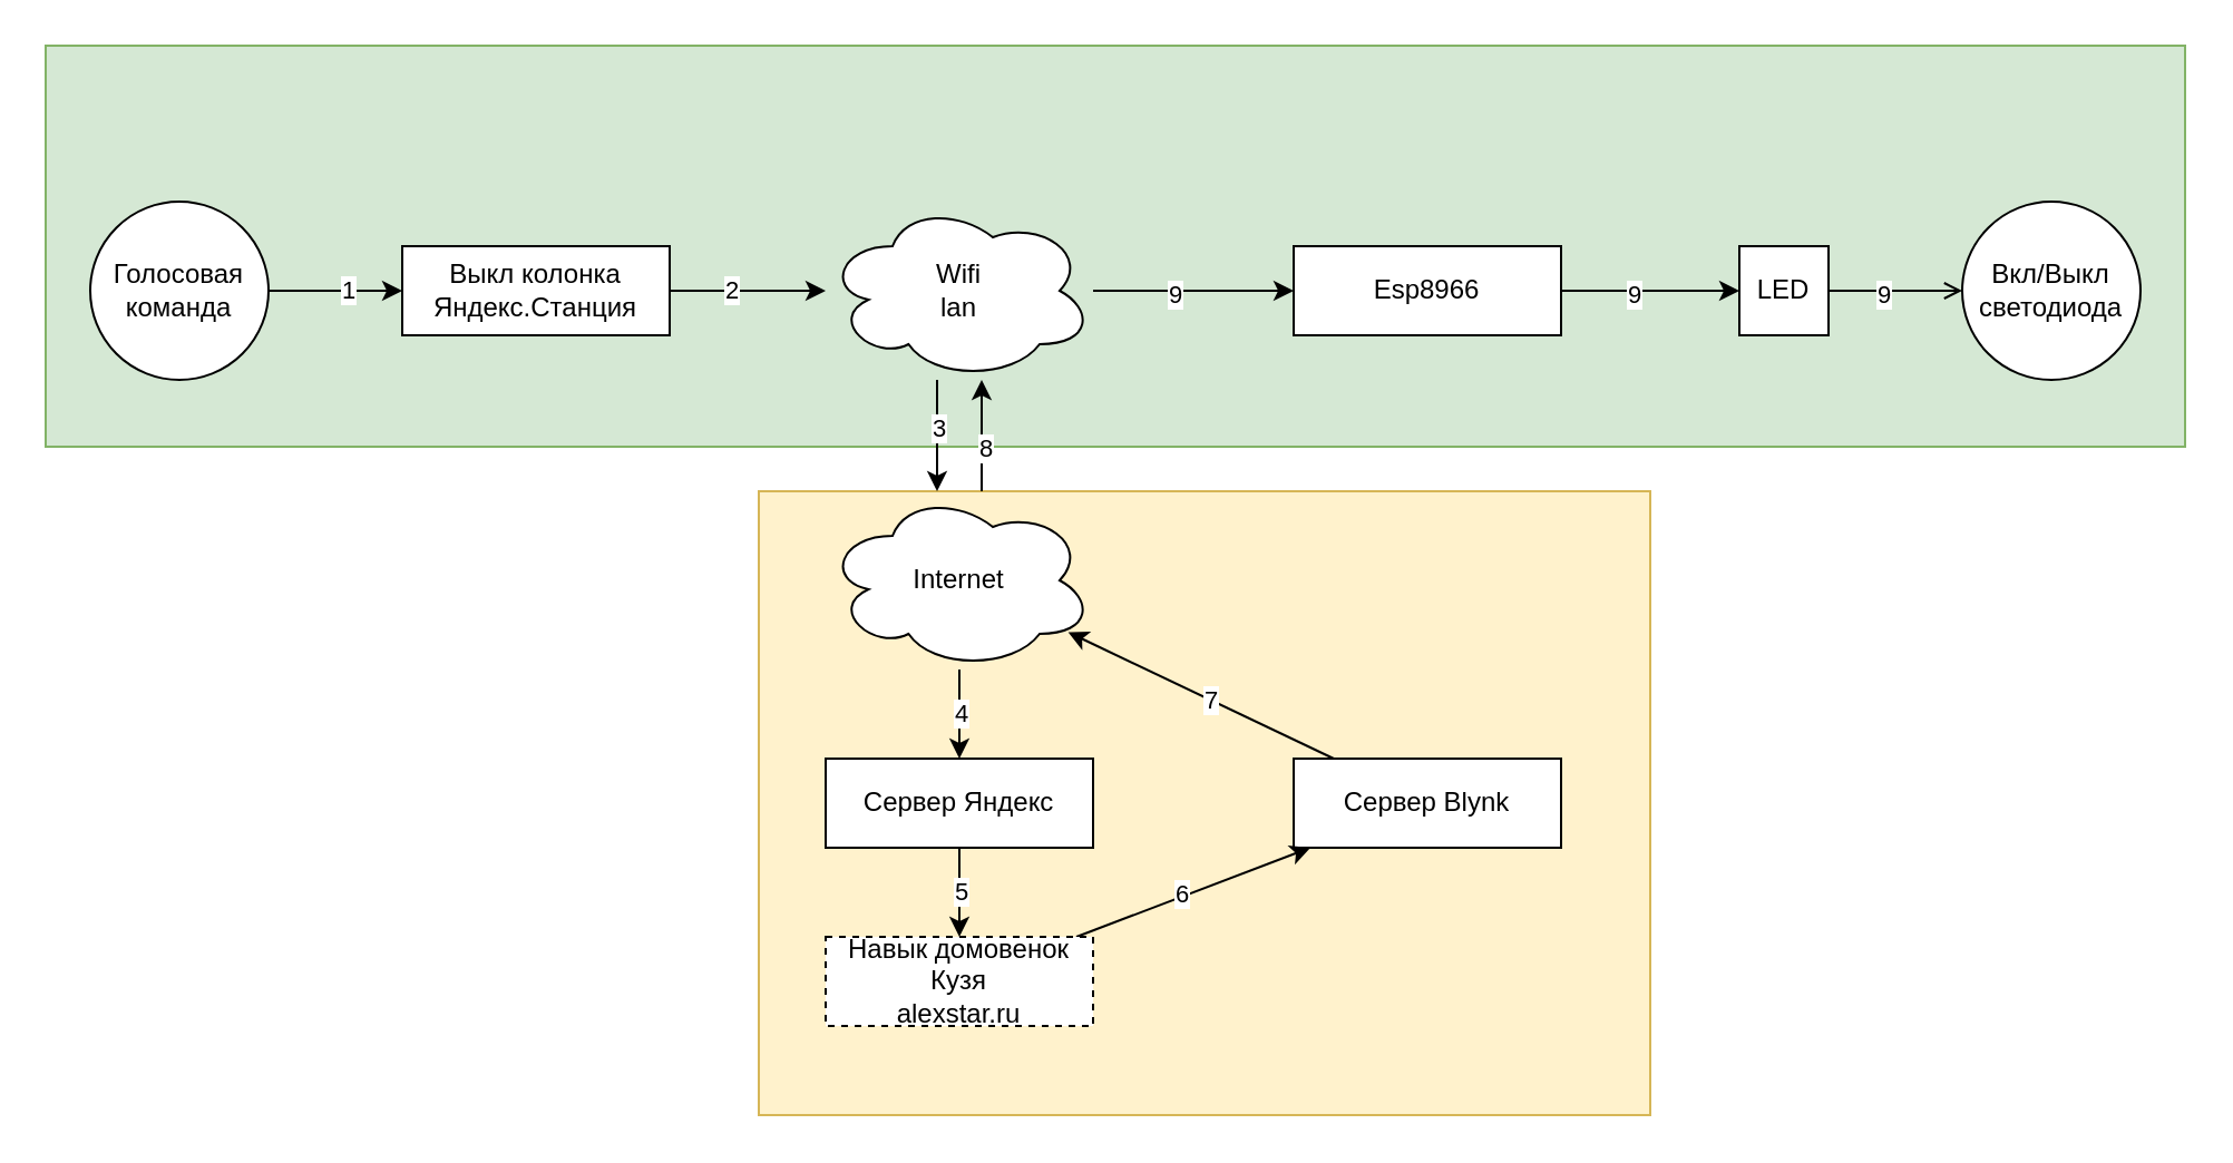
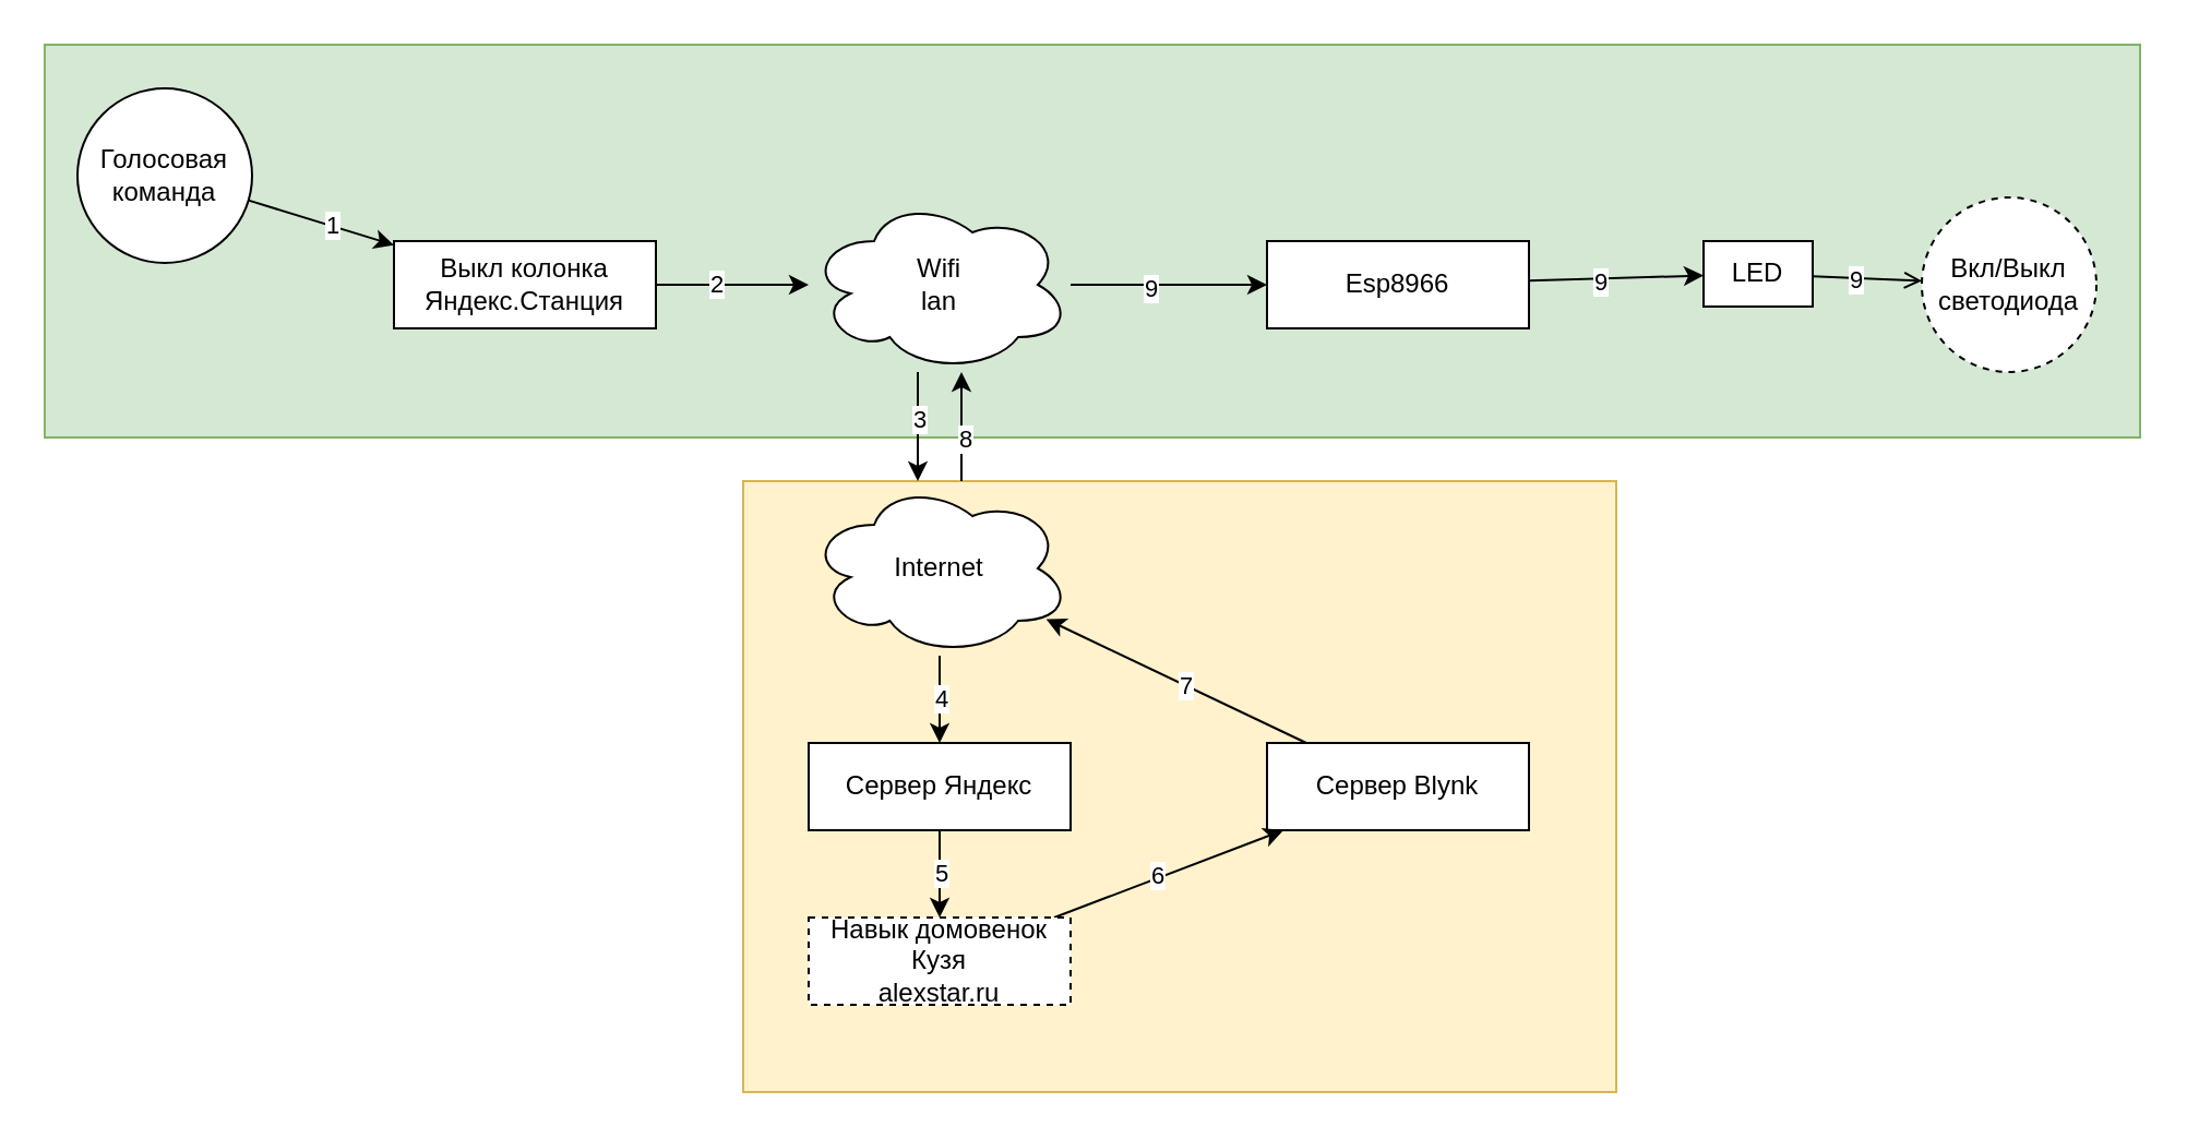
- <mxCell id="30" value="&lt;span&gt;Голосовая&lt;/span&gt;&lt;br&gt;&lt;div&gt;&lt;span&gt;команда&lt;/span&gt;&lt;/div&gt;" style="ellipse;whiteSpace=wrap;html=1;aspect=fixed;align=center;" vertex="1" parent="1"><mxGeometry x="40" y="90" width="80" height="80" as="geometry" /></mxCell>
+ <mxCell id="30" value="&lt;span&gt;Голосовая&lt;/span&gt;&lt;br&gt;&lt;div&gt;&lt;span&gt;команда&lt;/span&gt;&lt;/div&gt;" style="ellipse;whiteSpace=wrap;html=1;aspect=fixed;align=center;" vertex="1" parent="1"><mxGeometry x="35" y="40" width="80" height="80" as="geometry" /></mxCell>
- <mxCell id="24" value="LED" style="rounded=0;whiteSpace=wrap;html=1;" vertex="1" parent="1"><mxGeometry x="780" y="110" width="40" height="40" as="geometry" /></mxCell>
+ <mxCell id="24" value="LED" style="rounded=0;whiteSpace=wrap;html=1;" vertex="1" parent="1"><mxGeometry x="780" y="110" width="50" height="30" as="geometry" /></mxCell>
- <mxCell id="35" value="&lt;span style=&quot;text-align: left&quot;&gt;Вкл/Выкл светодиода&lt;/span&gt;" style="ellipse;whiteSpace=wrap;html=1;aspect=fixed;align=center;" vertex="1" parent="1"><mxGeometry x="880" y="90" width="80" height="80" as="geometry" /></mxCell>
+ <mxCell id="35" value="&lt;span style=&quot;text-align: left&quot;&gt;Вкл/Выкл светодиода&lt;/span&gt;" style="ellipse;whiteSpace=wrap;html=1;aspect=fixed;align=center;dashed=1;" vertex="1" parent="1"><mxGeometry x="880" y="90" width="80" height="80" as="geometry" /></mxCell>
